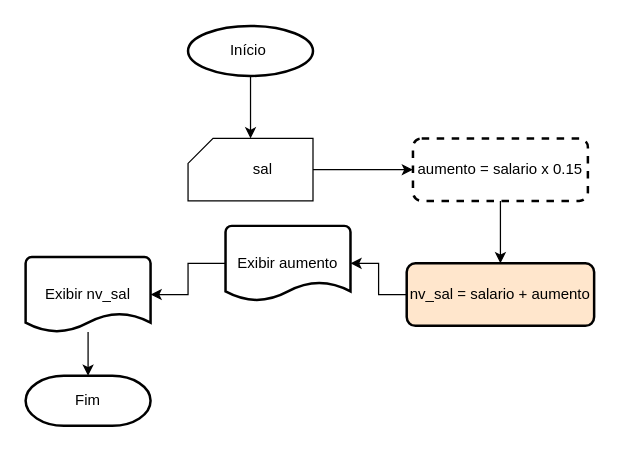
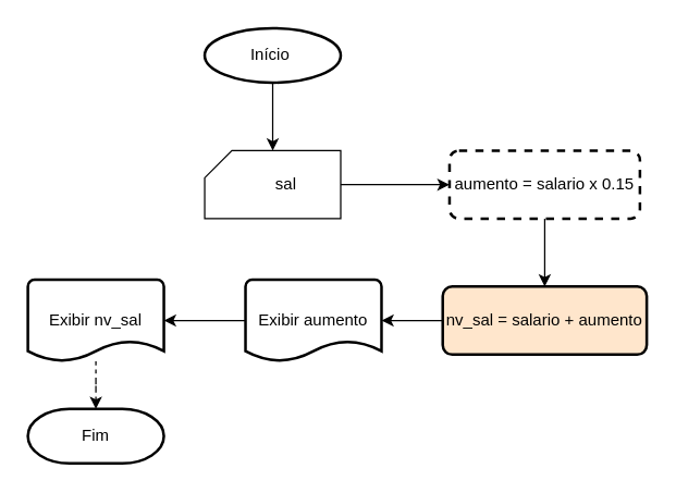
- <mxCell id="12" value="Exibir aumento" style="strokeWidth=2;html=1;shape=mxgraph.flowchart.document2;whiteSpace=wrap;size=0.25;" vertex="1" parent="1"><mxGeometry x="180" y="180" width="100" height="60" as="geometry" /></mxCell>
+ <mxCell id="12" value="Exibir aumento" style="strokeWidth=2;html=1;shape=mxgraph.flowchart.document2;whiteSpace=wrap;size=0.25;" vertex="1" parent="1"><mxGeometry x="180" y="205" width="100" height="60" as="geometry" /></mxCell>
- <mxCell id="13" value="" style="edgeStyle=orthogonalEdgeStyle;rounded=0;orthogonalLoop=1;jettySize=auto;html=1;" edge="1" parent="1" source="14" target="15"><mxGeometry relative="1" as="geometry" /></mxCell>
+ <mxCell id="13" value="" style="edgeStyle=orthogonalEdgeStyle;rounded=0;orthogonalLoop=1;jettySize=auto;html=1;dashed=1;" edge="1" parent="1" source="14" target="15"><mxGeometry relative="1" as="geometry" /></mxCell>
